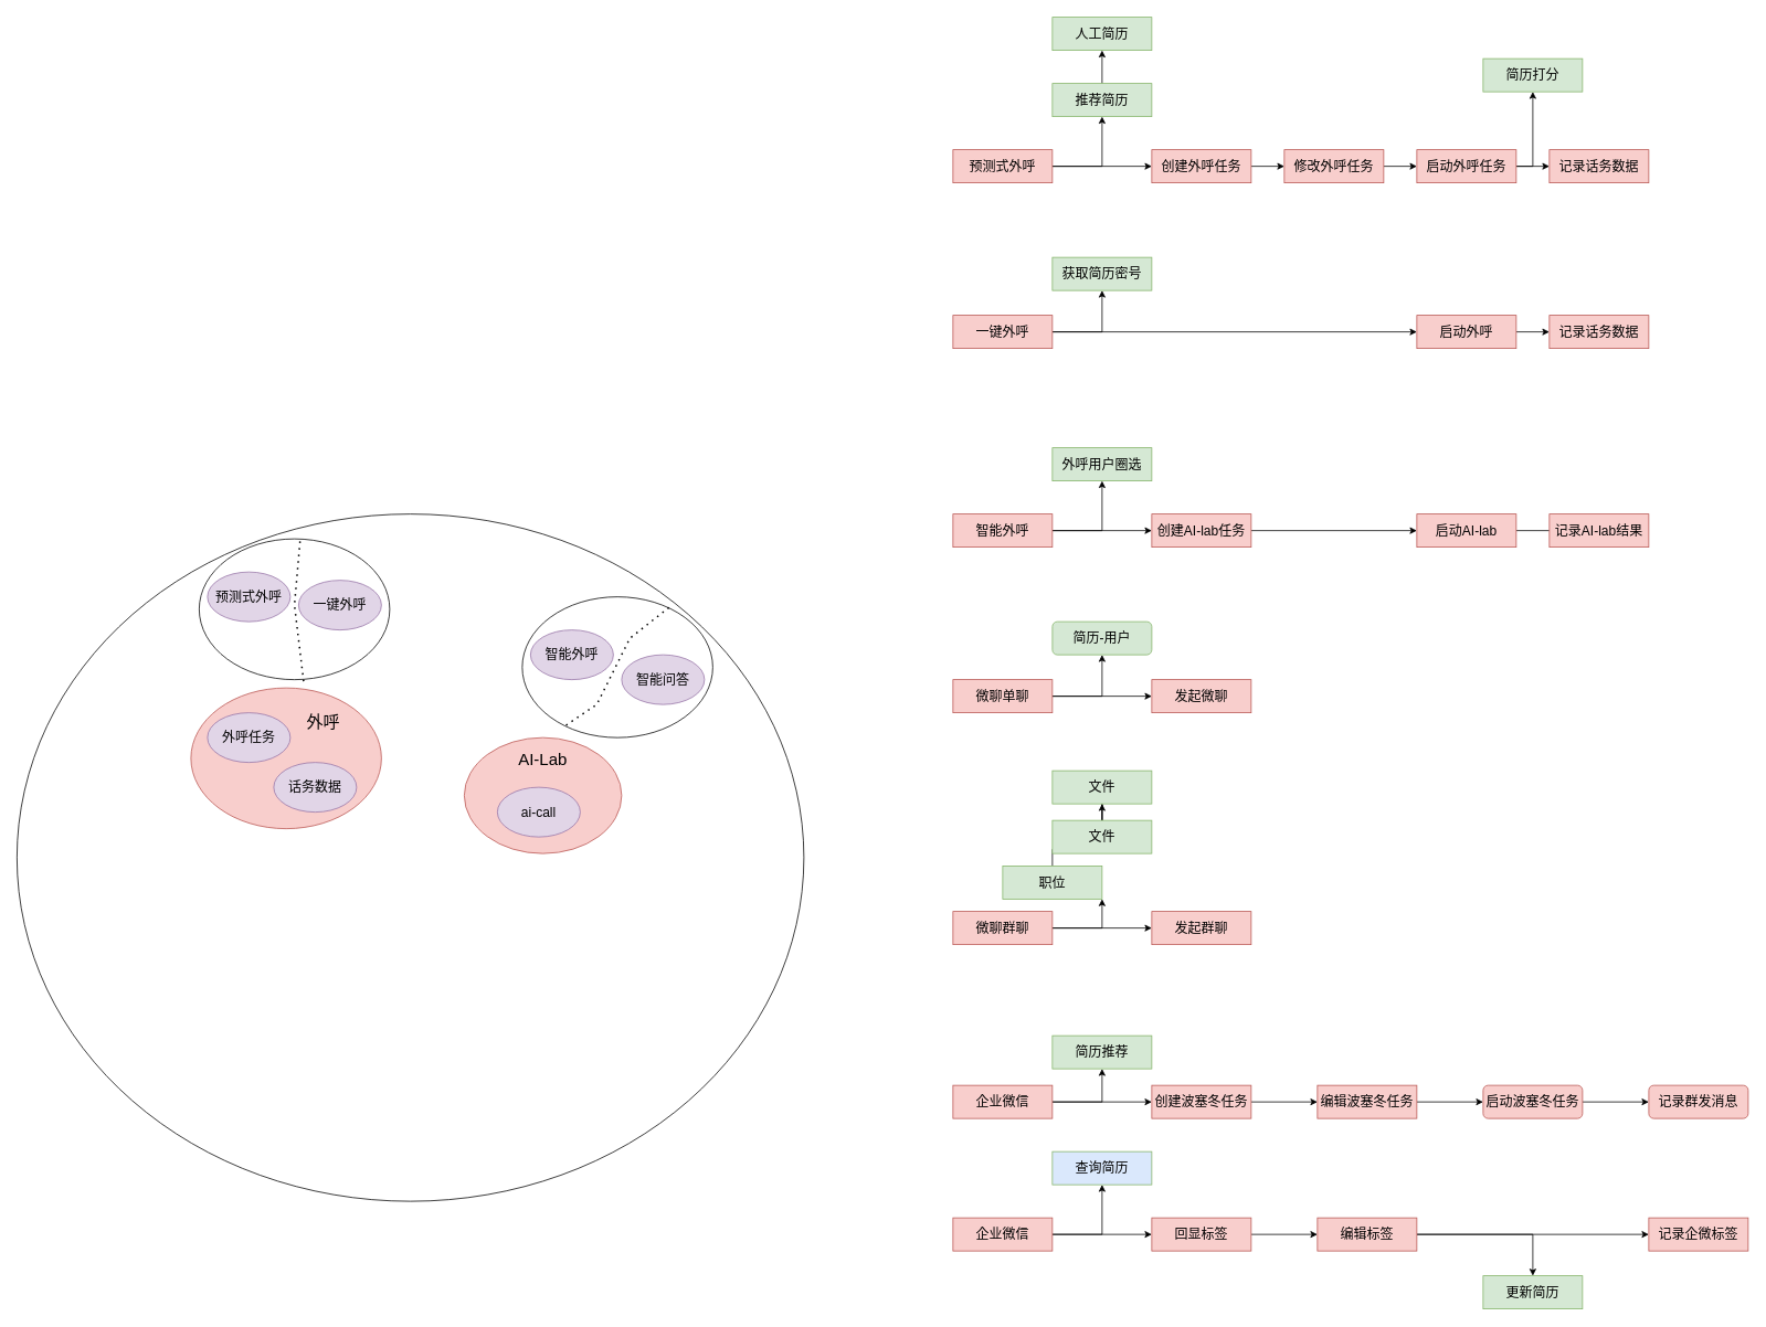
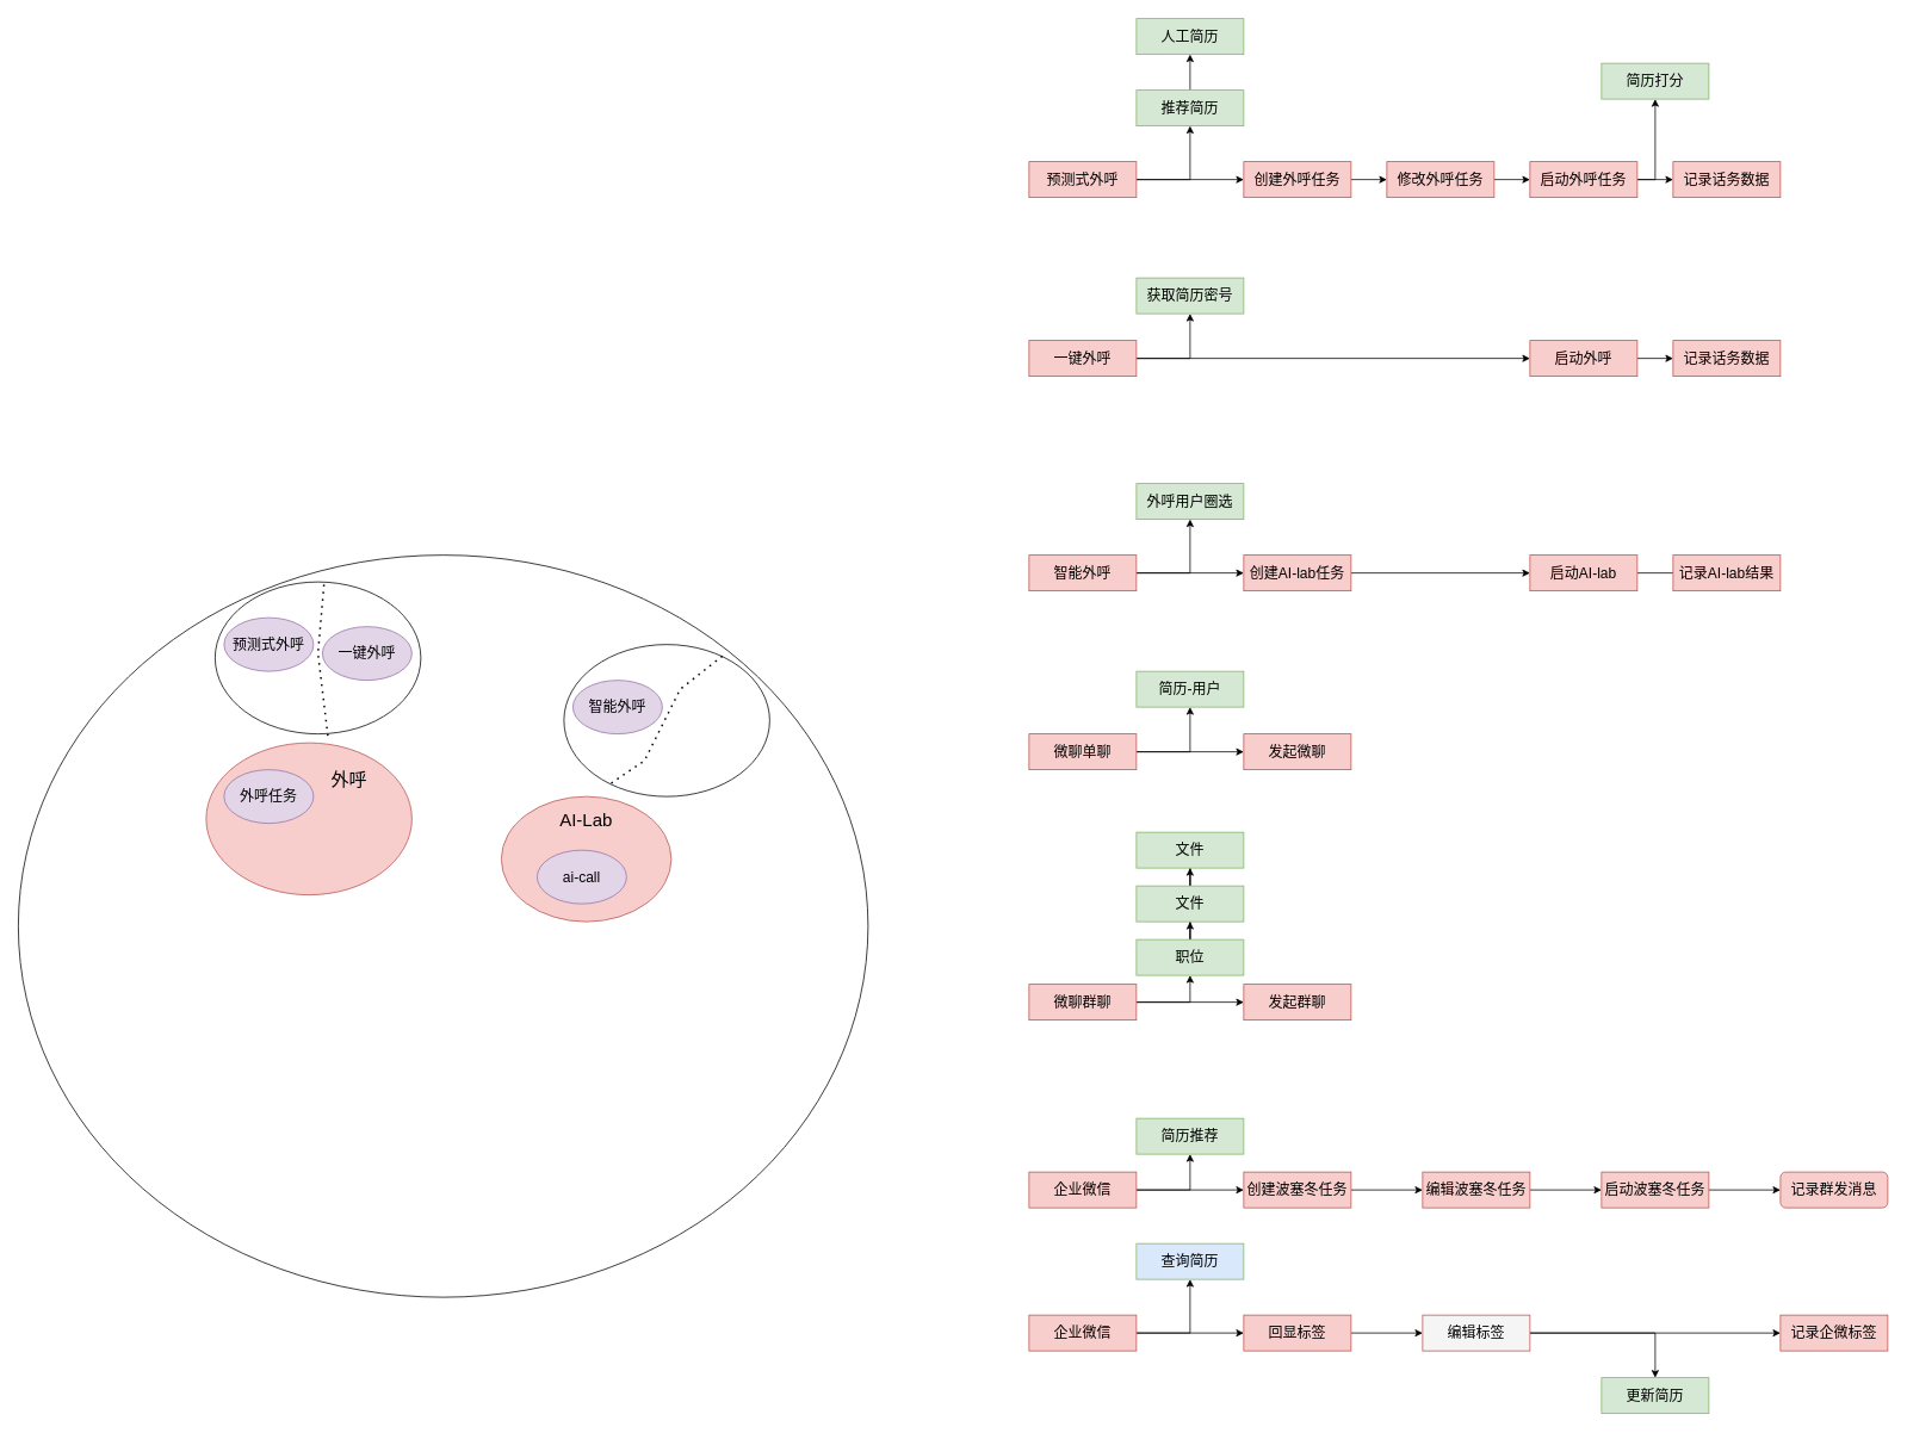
- <mxCell id="53" value="简历-用户" style="whiteSpace=wrap;html=1;fontSize=16;fillColor=#d5e8d4;strokeColor=#82b366;rounded=1;" vertex="1" parent="1"><mxGeometry x="1270" y="750" width="120" height="40" as="geometry" /></mxCell>
+ <mxCell id="53" value="简历-用户" style="rounded=0;whiteSpace=wrap;html=1;fontSize=16;fillColor=#d5e8d4;strokeColor=#82b366;" vertex="1" parent="1"><mxGeometry x="1270" y="750" width="120" height="40" as="geometry" /></mxCell>
- <mxCell id="46" value="智能问答" style="ellipse;whiteSpace=wrap;html=1;fontSize=16;fillColor=#e1d5e7;strokeColor=#9673a6;" vertex="1" parent="1"><mxGeometry x="750" y="790" width="100" height="60" as="geometry" /></mxCell>
- <mxCell id="41" value="话务数据" style="ellipse;whiteSpace=wrap;html=1;fontSize=16;fillColor=#e1d5e7;strokeColor=#9673a6;" vertex="1" parent="1"><mxGeometry x="330" y="920" width="100" height="60" as="geometry" /></mxCell>
- <mxCell id="59" value="职位" style="rounded=0;whiteSpace=wrap;html=1;fontSize=16;fillColor=#d5e8d4;strokeColor=#82b366;" vertex="1" parent="1"><mxGeometry x="1210" y="1045" width="120" height="40" as="geometry" /></mxCell>
+ <mxCell id="59" value="职位" style="rounded=0;whiteSpace=wrap;html=1;fontSize=16;fillColor=#d5e8d4;strokeColor=#82b366;" vertex="1" parent="1"><mxGeometry x="1270" y="1050" width="120" height="40" as="geometry" /></mxCell>
- <mxCell id="71" value="启动波塞冬任务" style="whiteSpace=wrap;html=1;fontSize=16;fillColor=#f8cecc;strokeColor=#b85450;rounded=1;" vertex="1" parent="1"><mxGeometry x="1790" y="1310" width="120" height="40" as="geometry" /></mxCell>
+ <mxCell id="71" value="启动波塞冬任务" style="rounded=0;whiteSpace=wrap;html=1;fontSize=16;fillColor=#f8cecc;strokeColor=#b85450;" vertex="1" parent="1"><mxGeometry x="1790" y="1310" width="120" height="40" as="geometry" /></mxCell>
- <mxCell id="81" value="编辑标签" style="rounded=0;whiteSpace=wrap;html=1;fontSize=16;fillColor=#f8cecc;strokeColor=#b85450;" vertex="1" parent="1"><mxGeometry x="1590" y="1470" width="120" height="40" as="geometry" /></mxCell>
+ <mxCell id="81" value="编辑标签" style="rounded=0;whiteSpace=wrap;html=1;fontSize=16;fillColor=#f5f5f5;strokeColor=#b85450;" vertex="1" parent="1"><mxGeometry x="1590" y="1470" width="120" height="40" as="geometry" /></mxCell>
